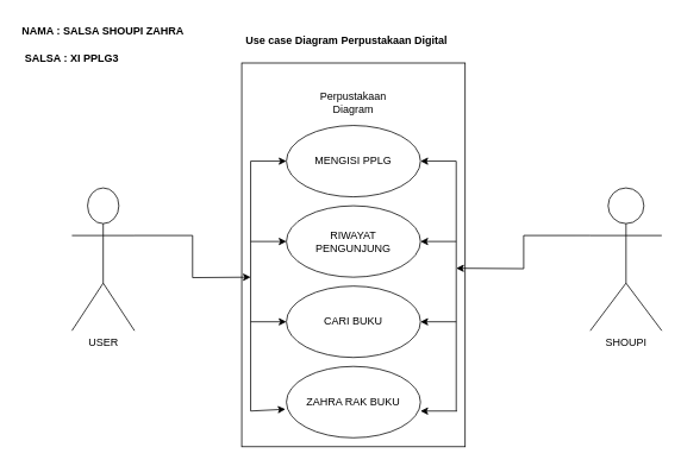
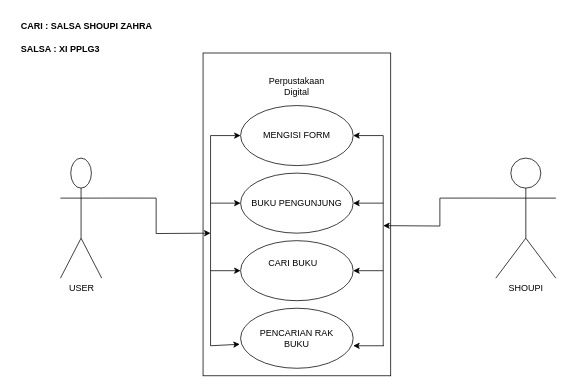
- <mxCell id="20" value="NAMA : SALSA SHOUPI ZAHRA" style="text;html=1;strokeColor=none;fillColor=none;align=center;verticalAlign=middle;whiteSpace=wrap;rounded=0;fontStyle=1" vertex="1" parent="1"><mxGeometry x="20" y="20" width="190" height="30" as="geometry" /></mxCell>
+ <mxCell id="20" value="CARI : SALSA SHOUPI ZAHRA" style="text;html=1;strokeColor=none;fillColor=none;align=center;verticalAlign=middle;whiteSpace=wrap;rounded=0;fontStyle=1" vertex="1" parent="1"><mxGeometry x="20" y="20" width="190" height="30" as="geometry" /></mxCell>
- <mxCell id="22" value="Use case Diagram Perpustakaan Digital" style="text;html=1;strokeColor=none;fillColor=none;align=center;verticalAlign=middle;whiteSpace=wrap;rounded=0;fontStyle=1" vertex="1" parent="1"><mxGeometry x="270" y="20" width="235" height="50" as="geometry" /></mxCell>
- <mxCell id="3" value="Perpustakaan Diagram" style="text;html=1;strokeColor=none;fillColor=none;align=center;verticalAlign=middle;whiteSpace=wrap;rounded=0;" vertex="1" parent="1"><mxGeometry x="365" y="100" width="60" height="30" as="geometry" /></mxCell>
+ <mxCell id="3" value="Perpustakaan Digital" style="text;html=1;strokeColor=none;fillColor=none;align=center;verticalAlign=middle;whiteSpace=wrap;rounded=0;" vertex="1" parent="1"><mxGeometry x="365" y="100" width="60" height="30" as="geometry" /></mxCell>
- <mxCell id="8" value="MENGISI PPLG" style="text;html=1;strokeColor=none;fillColor=none;align=center;verticalAlign=middle;whiteSpace=wrap;rounded=0;" vertex="1" parent="1"><mxGeometry x="345" y="165" width="100" height="30" as="geometry" /></mxCell>
+ <mxCell id="8" value="MENGISI FORM" style="text;html=1;strokeColor=none;fillColor=none;align=center;verticalAlign=middle;whiteSpace=wrap;rounded=0;" vertex="1" parent="1"><mxGeometry x="345" y="165" width="100" height="30" as="geometry" /></mxCell>
- <mxCell id="9" value="RIWAYAT PENGUNJUNG" style="text;html=1;strokeColor=none;fillColor=none;align=center;verticalAlign=middle;whiteSpace=wrap;rounded=0;" vertex="1" parent="1"><mxGeometry x="330" y="255" width="130" height="30" as="geometry" /></mxCell>
+ <mxCell id="9" value="BUKU PENGUNJUNG" style="text;html=1;strokeColor=none;fillColor=none;align=center;verticalAlign=middle;whiteSpace=wrap;rounded=0;" vertex="1" parent="1"><mxGeometry x="330" y="255" width="130" height="30" as="geometry" /></mxCell>
- <mxCell id="13" value="USER" style="shape=umlActor;verticalLabelPosition=bottom;verticalAlign=top;html=1;outlineConnect=0;" vertex="1" parent="1"><mxGeometry x="80" y="210" width="70" height="160" as="geometry" /></mxCell>
+ <mxCell id="13" value="USER" style="shape=umlActor;verticalLabelPosition=bottom;verticalAlign=top;html=1;outlineConnect=0;" vertex="1" parent="1"><mxGeometry x="80" y="210" width="55" height="160" as="geometry" /></mxCell>
- <mxCell id="10" value="CARI BUKU" style="text;html=1;strokeColor=none;fillColor=none;align=center;verticalAlign=middle;whiteSpace=wrap;rounded=0;" vertex="1" parent="1"><mxGeometry x="360" y="345" width="70" height="30" as="geometry" /></mxCell>
+ <mxCell id="10" value="CARI BUKU" style="text;html=1;strokeColor=none;fillColor=none;align=center;verticalAlign=middle;whiteSpace=wrap;rounded=0;" vertex="1" parent="1"><mxGeometry x="355" y="335" width="70" height="30" as="geometry" /></mxCell>
- <mxCell id="11" value="ZAHRA RAK BUKU" style="text;html=1;strokeColor=none;fillColor=none;align=center;verticalAlign=middle;whiteSpace=wrap;rounded=0;" vertex="1" parent="1"><mxGeometry x="335" y="435" width="120" height="30" as="geometry" /></mxCell>
+ <mxCell id="11" value="PENCARIAN RAK BUKU" style="text;html=1;strokeColor=none;fillColor=none;align=center;verticalAlign=middle;whiteSpace=wrap;rounded=0;" vertex="1" parent="1"><mxGeometry x="335" y="435" width="120" height="30" as="geometry" /></mxCell>
